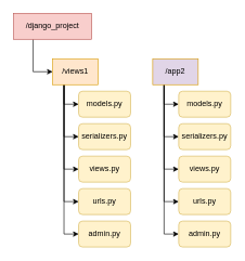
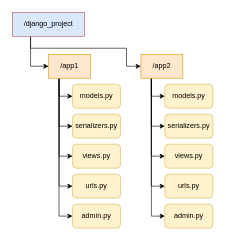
- <mxCell id="4" value="/django_project" style="rounded=0;whiteSpace=wrap;html=1;fillColor=#f8cecc;strokeColor=#b85450;" vertex="1" parent="1"><mxGeometry x="20" y="20" width="120" height="40" as="geometry" /></mxCell>
+ <mxCell id="4" value="/django_project" style="rounded=0;whiteSpace=wrap;html=1;fillColor=#dae8fc;strokeColor=#b85450;" vertex="1" parent="1"><mxGeometry x="20" y="20" width="120" height="40" as="geometry" /></mxCell>
+ <mxCell id="3" style="edgeStyle=orthogonalEdgeStyle;rounded=0;orthogonalLoop=1;jettySize=auto;html=1;exitX=0.25;exitY=1;exitDx=0;exitDy=0;entryX=0;entryY=0.5;entryDx=0;entryDy=0;" edge="1" parent="1" source="4" target="21"><mxGeometry relative="1" as="geometry"><Array as="points"><mxPoint x="50" y="80" /><mxPoint x="210" y="80" /><mxPoint x="210" y="110" /></Array></mxGeometry></mxCell>
- <mxCell id="10" value="/views1" style="rounded=0;whiteSpace=wrap;html=1;fillColor=#ffe6cc;strokeColor=#d79b00;" vertex="1" parent="1"><mxGeometry x="80" y="90" width="70" height="40" as="geometry" /></mxCell>
+ <mxCell id="10" value="/app1" style="rounded=0;whiteSpace=wrap;html=1;fillColor=#ffe6cc;strokeColor=#d79b00;" vertex="1" parent="1"><mxGeometry x="80" y="90" width="70" height="40" as="geometry" /></mxCell>
- <mxCell id="21" value="/app2" style="rounded=0;whiteSpace=wrap;html=1;fillColor=#e1d5e7;strokeColor=#d79b00;" vertex="1" parent="1"><mxGeometry x="234" y="90" width="70" height="40" as="geometry" /></mxCell>
+ <mxCell id="21" value="/app2" style="rounded=0;whiteSpace=wrap;html=1;fillColor=#ffe6cc;strokeColor=#d79b00;" vertex="1" parent="1"><mxGeometry x="234" y="90" width="70" height="40" as="geometry" /></mxCell>
